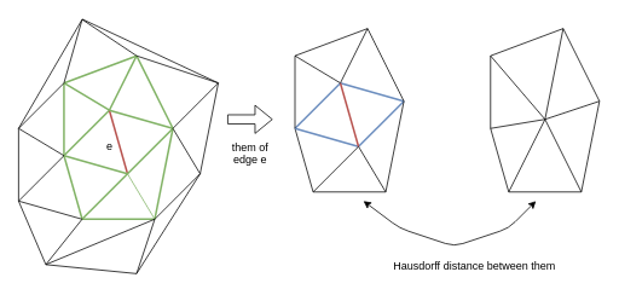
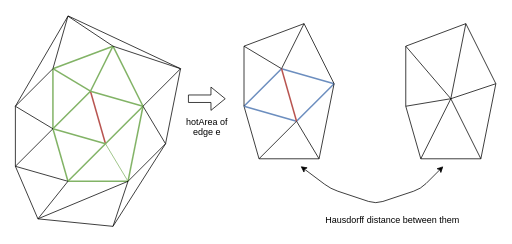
- <mxCell id="66" value="e" style="text;html=1;align=center;verticalAlign=middle;resizable=0;points=[];;autosize=1;" vertex="1" parent="1"><mxGeometry x="110" y="151" width="20" height="20" as="geometry" /></mxCell>
- <mxCell id="65" value="&lt;div&gt;them of &lt;br&gt;&lt;/div&gt;&lt;div&gt;edge e&lt;/div&gt;&lt;div&gt;&lt;br&gt;&lt;/div&gt;" style="text;html=1;align=center;verticalAlign=middle;resizable=0;points=[];;autosize=1;" vertex="1" parent="1"><mxGeometry x="240" y="151" width="70" height="50" as="geometry" /></mxCell>
+ <mxCell id="65" value="&lt;div&gt;hotArea of &lt;br&gt;&lt;/div&gt;&lt;div&gt;edge e&lt;/div&gt;&lt;div&gt;&lt;br&gt;&lt;/div&gt;" style="text;html=1;align=center;verticalAlign=middle;resizable=0;points=[];;autosize=1;" vertex="1" parent="1"><mxGeometry x="240" y="151" width="70" height="50" as="geometry" /></mxCell>
